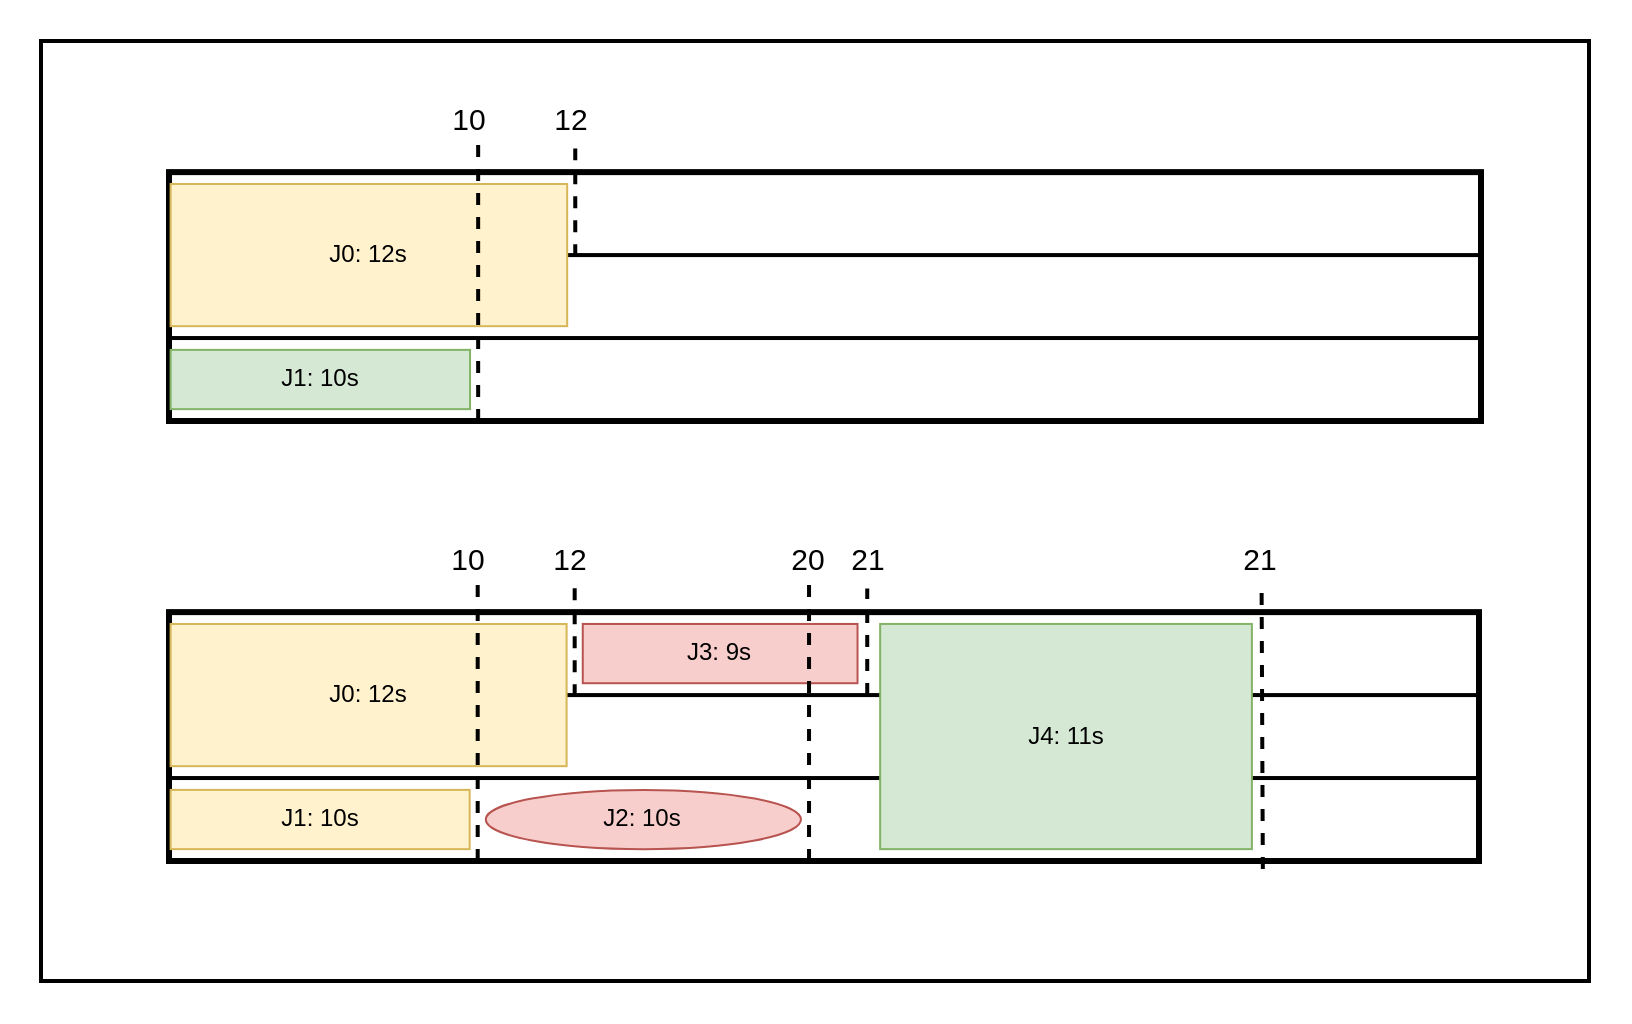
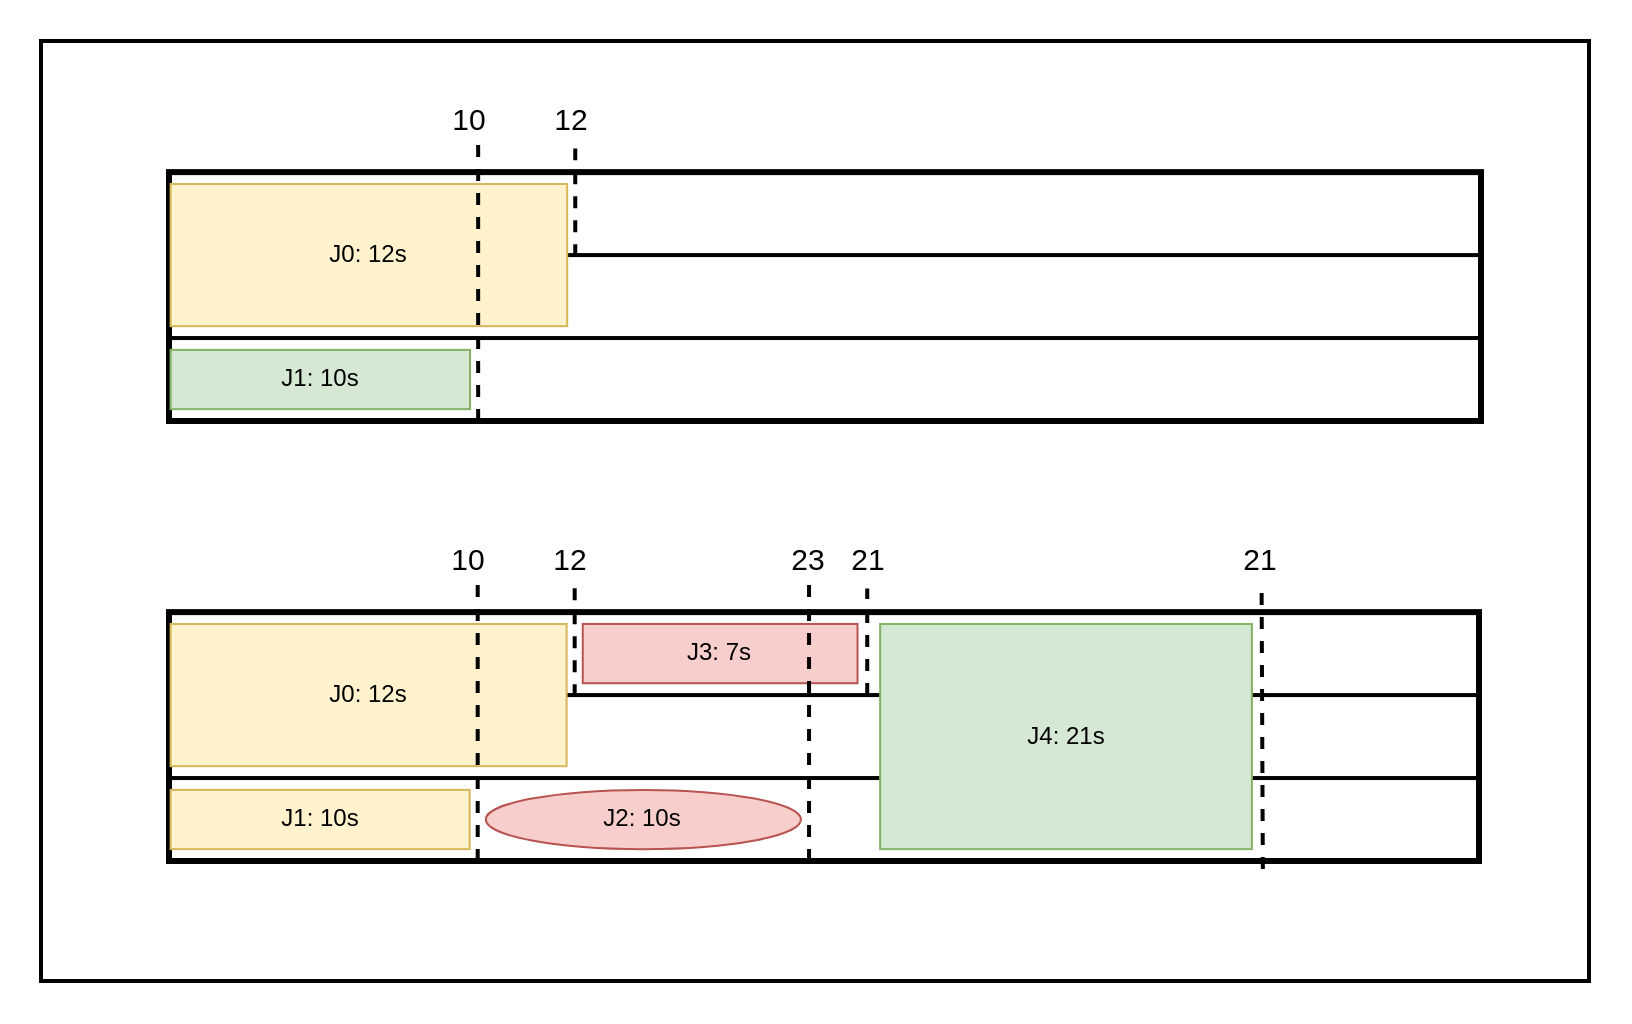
- <mxCell id="24" value="&lt;font style=&quot;font-size: 15px;&quot;&gt;20&lt;/font&gt;" style="text;html=1;strokeColor=none;fillColor=none;align=center;verticalAlign=middle;whiteSpace=wrap;rounded=0;" vertex="1" parent="12"><mxGeometry x="295.779" width="48.488" height="17.778" as="geometry" /></mxCell>
+ <mxCell id="24" value="&lt;font style=&quot;font-size: 15px;&quot;&gt;23&lt;/font&gt;" style="text;html=1;strokeColor=none;fillColor=none;align=center;verticalAlign=middle;whiteSpace=wrap;rounded=0;" vertex="1" parent="12"><mxGeometry x="295.779" width="48.488" height="17.778" as="geometry" /></mxCell>
- <mxCell id="17" value="J3: 9s" style="rounded=0;whiteSpace=wrap;html=1;strokeWidth=1;fillColor=#f8cecc;strokeColor=#b85450;" vertex="1" parent="12"><mxGeometry x="206.884" y="41.481" width="137.384" height="29.63" as="geometry" /></mxCell>
+ <mxCell id="17" value="J3: 7s" style="rounded=0;whiteSpace=wrap;html=1;strokeWidth=1;fillColor=#f8cecc;strokeColor=#b85450;" vertex="1" parent="12"><mxGeometry x="206.884" y="41.481" width="137.384" height="29.63" as="geometry" /></mxCell>
- <mxCell id="27" value="J4: 11s" style="rounded=0;whiteSpace=wrap;html=1;strokeWidth=1;fillColor=#d5e8d4;strokeColor=#82b366;" vertex="1" parent="12"><mxGeometry x="355.581" y="41.481" width="185.872" height="112.593" as="geometry" /></mxCell>
+ <mxCell id="27" value="J4: 21s" style="rounded=0;whiteSpace=wrap;html=1;strokeWidth=1;fillColor=#d5e8d4;strokeColor=#82b366;" vertex="1" parent="12"><mxGeometry x="355.581" y="41.481" width="185.872" height="112.593" as="geometry" /></mxCell>
